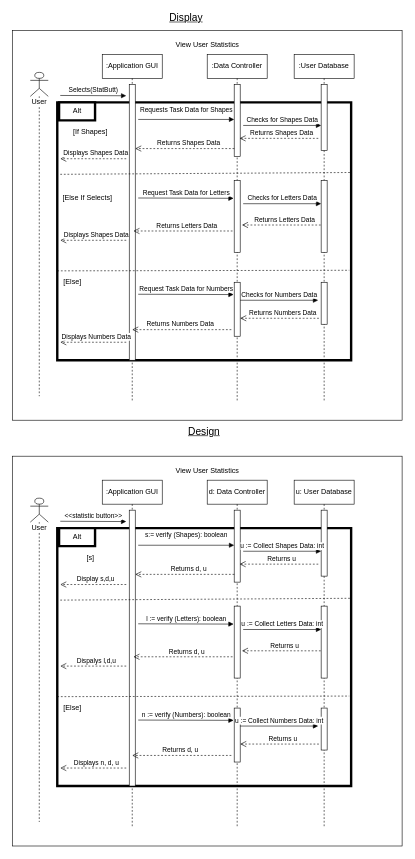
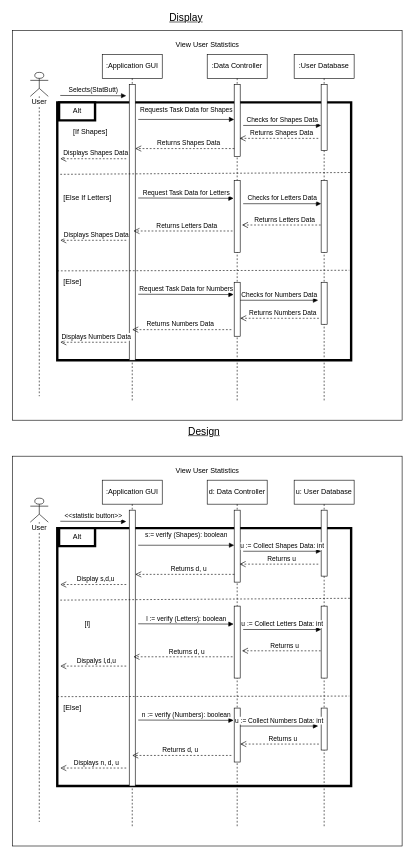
- <mxCell id="24" value="[Else If Selects]" style="text;html=1;resizable=0;autosize=1;align=center;verticalAlign=middle;points=[];fillColor=none;strokeColor=none;rounded=0;" parent="1" vertex="1"><mxGeometry x="95" y="320" width="100" height="20" as="geometry" /></mxCell>
+ <mxCell id="24" value="[Else If Letters]" style="text;html=1;resizable=0;autosize=1;align=center;verticalAlign=middle;points=[];fillColor=none;strokeColor=none;rounded=0;" parent="1" vertex="1"><mxGeometry x="95" y="320" width="100" height="20" as="geometry" /></mxCell>
- <mxCell id="75" value="&lt;div style=&quot;text-align: left&quot;&gt;&lt;span&gt;[s]&lt;/span&gt;&lt;/div&gt;" style="text;html=1;resizable=0;autosize=1;align=center;verticalAlign=middle;points=[];fillColor=none;strokeColor=none;rounded=0;" vertex="1" parent="1"><mxGeometry x="135" y="920" width="30" height="20" as="geometry" /></mxCell>
+ <mxCell id="63" value="[l]" style="text;html=1;resizable=0;autosize=1;align=center;verticalAlign=middle;points=[];fillColor=none;strokeColor=none;rounded=0;" vertex="1" parent="1"><mxGeometry x="135" y="1030" width="20" height="20" as="geometry" /></mxCell>
